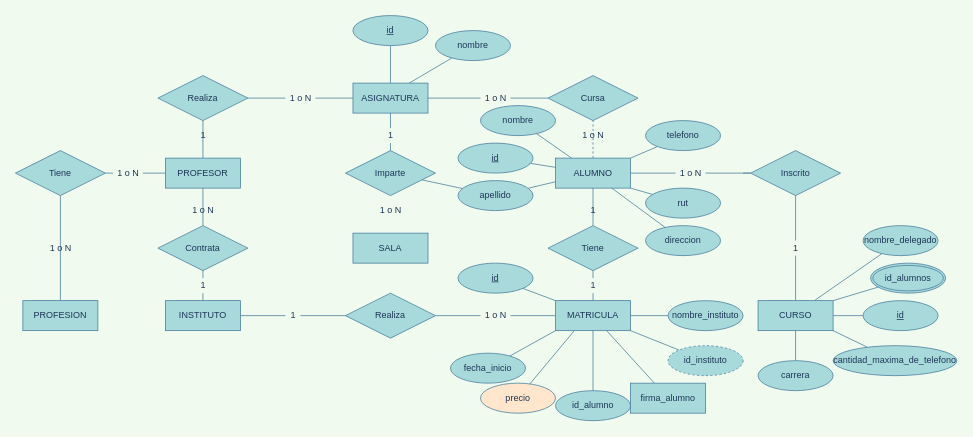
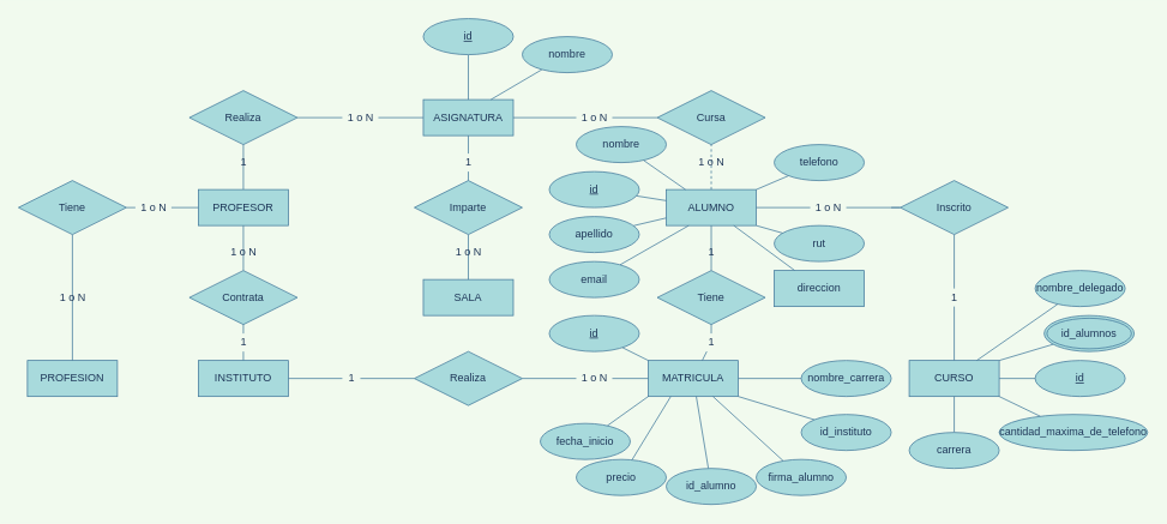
- <mxCell id="32" style="edgeStyle=none;sketch=0;orthogonalLoop=1;jettySize=auto;html=1;endArrow=none;endFill=0;strokeColor=#457B9D;fillColor=#A8DADC;fontColor=#1D3557;" edge="1" parent="1" source="33" target="62"><mxGeometry relative="1" as="geometry" /></mxCell>
+ <mxCell id="32" style="edgeStyle=none;sketch=0;orthogonalLoop=1;jettySize=auto;html=1;endArrow=none;endFill=0;strokeColor=#457B9D;fillColor=#A8DADC;fontColor=#1D3557;" edge="1" parent="1" source="33" target="8"><mxGeometry relative="1" as="geometry" /></mxCell>
+ <mxCell id="67" style="edgeStyle=none;sketch=0;orthogonalLoop=1;jettySize=auto;html=1;entryX=0.25;entryY=1;entryDx=0;entryDy=0;endArrow=none;endFill=0;strokeColor=#457B9D;fillColor=#A8DADC;fontColor=#1D3557;" edge="1" parent="1" source="68" target="3"><mxGeometry relative="1" as="geometry" /></mxCell>
+ <mxCell id="68" value="email" style="ellipse;whiteSpace=wrap;html=1;align=center;rounded=0;sketch=0;strokeColor=#457B9D;fillColor=#A8DADC;fontColor=#1D3557;" vertex="1" parent="1"><mxGeometry x="610" y="290" width="100" height="40" as="geometry" /></mxCell>
- <mxCell id="70" value="direccion" style="ellipse;whiteSpace=wrap;html=1;align=center;rounded=0;sketch=0;strokeColor=#457B9D;fillColor=#A8DADC;fontColor=#1D3557;" vertex="1" parent="1"><mxGeometry x="860" y="300" width="100" height="40" as="geometry" /></mxCell>
+ <mxCell id="70" value="direccion" style="whiteSpace=wrap;html=1;align=center;sketch=0;strokeColor=#457B9D;fillColor=#A8DADC;fontColor=#1D3557;rounded=0;" vertex="1" parent="1"><mxGeometry x="860" y="300" width="100" height="40" as="geometry" /></mxCell>
- <mxCell id="11" value="MATRICULA" style="whiteSpace=wrap;html=1;align=center;rounded=0;sketch=0;strokeColor=#457B9D;fillColor=#A8DADC;fontColor=#1D3557;" vertex="1" parent="1"><mxGeometry x="740" y="400" width="100" height="40" as="geometry" /></mxCell>
+ <mxCell id="11" value="MATRICULA" style="whiteSpace=wrap;html=1;align=center;rounded=0;sketch=0;strokeColor=#457B9D;fillColor=#A8DADC;fontColor=#1D3557;" vertex="1" parent="1"><mxGeometry x="720" y="400" width="100" height="40" as="geometry" /></mxCell>
- <mxCell id="82" value="nombre_instituto" style="ellipse;whiteSpace=wrap;html=1;align=center;rounded=0;sketch=0;strokeColor=#457B9D;fillColor=#A8DADC;fontColor=#1D3557;" vertex="1" parent="1"><mxGeometry x="890" y="400" width="100" height="40" as="geometry" /></mxCell>
+ <mxCell id="82" value="nombre_carrera" style="ellipse;whiteSpace=wrap;html=1;align=center;rounded=0;sketch=0;strokeColor=#457B9D;fillColor=#A8DADC;fontColor=#1D3557;" vertex="1" parent="1"><mxGeometry x="890" y="400" width="100" height="40" as="geometry" /></mxCell>
- <mxCell id="78" value="id_instituto" style="ellipse;whiteSpace=wrap;html=1;align=center;rounded=0;sketch=0;strokeColor=#457B9D;fillColor=#A8DADC;fontColor=#1D3557;dashed=1;" vertex="1" parent="1"><mxGeometry x="890" y="460" width="100" height="40" as="geometry" /></mxCell>
+ <mxCell id="78" value="id_instituto" style="ellipse;whiteSpace=wrap;html=1;align=center;rounded=0;sketch=0;strokeColor=#457B9D;fillColor=#A8DADC;fontColor=#1D3557;" vertex="1" parent="1"><mxGeometry x="890" y="460" width="100" height="40" as="geometry" /></mxCell>
- <mxCell id="74" value="precio" style="ellipse;whiteSpace=wrap;html=1;align=center;rounded=0;sketch=0;strokeColor=#457B9D;fillColor=#ffe6cc;fontColor=#1D3557;" vertex="1" parent="1"><mxGeometry x="640" y="510" width="100" height="40" as="geometry" /></mxCell>
+ <mxCell id="74" value="precio" style="ellipse;whiteSpace=wrap;html=1;align=center;rounded=0;sketch=0;strokeColor=#457B9D;fillColor=#A8DADC;fontColor=#1D3557;" vertex="1" parent="1"><mxGeometry x="640" y="510" width="100" height="40" as="geometry" /></mxCell>
- <mxCell id="76" value="firma_alumno" style="whiteSpace=wrap;html=1;align=center;sketch=0;strokeColor=#457B9D;fillColor=#A8DADC;fontColor=#1D3557;rounded=0;" vertex="1" parent="1"><mxGeometry x="840" y="510" width="100" height="40" as="geometry" /></mxCell>
+ <mxCell id="76" value="firma_alumno" style="ellipse;whiteSpace=wrap;html=1;align=center;rounded=0;sketch=0;strokeColor=#457B9D;fillColor=#A8DADC;fontColor=#1D3557;" vertex="1" parent="1"><mxGeometry x="840" y="510" width="100" height="40" as="geometry" /></mxCell>
